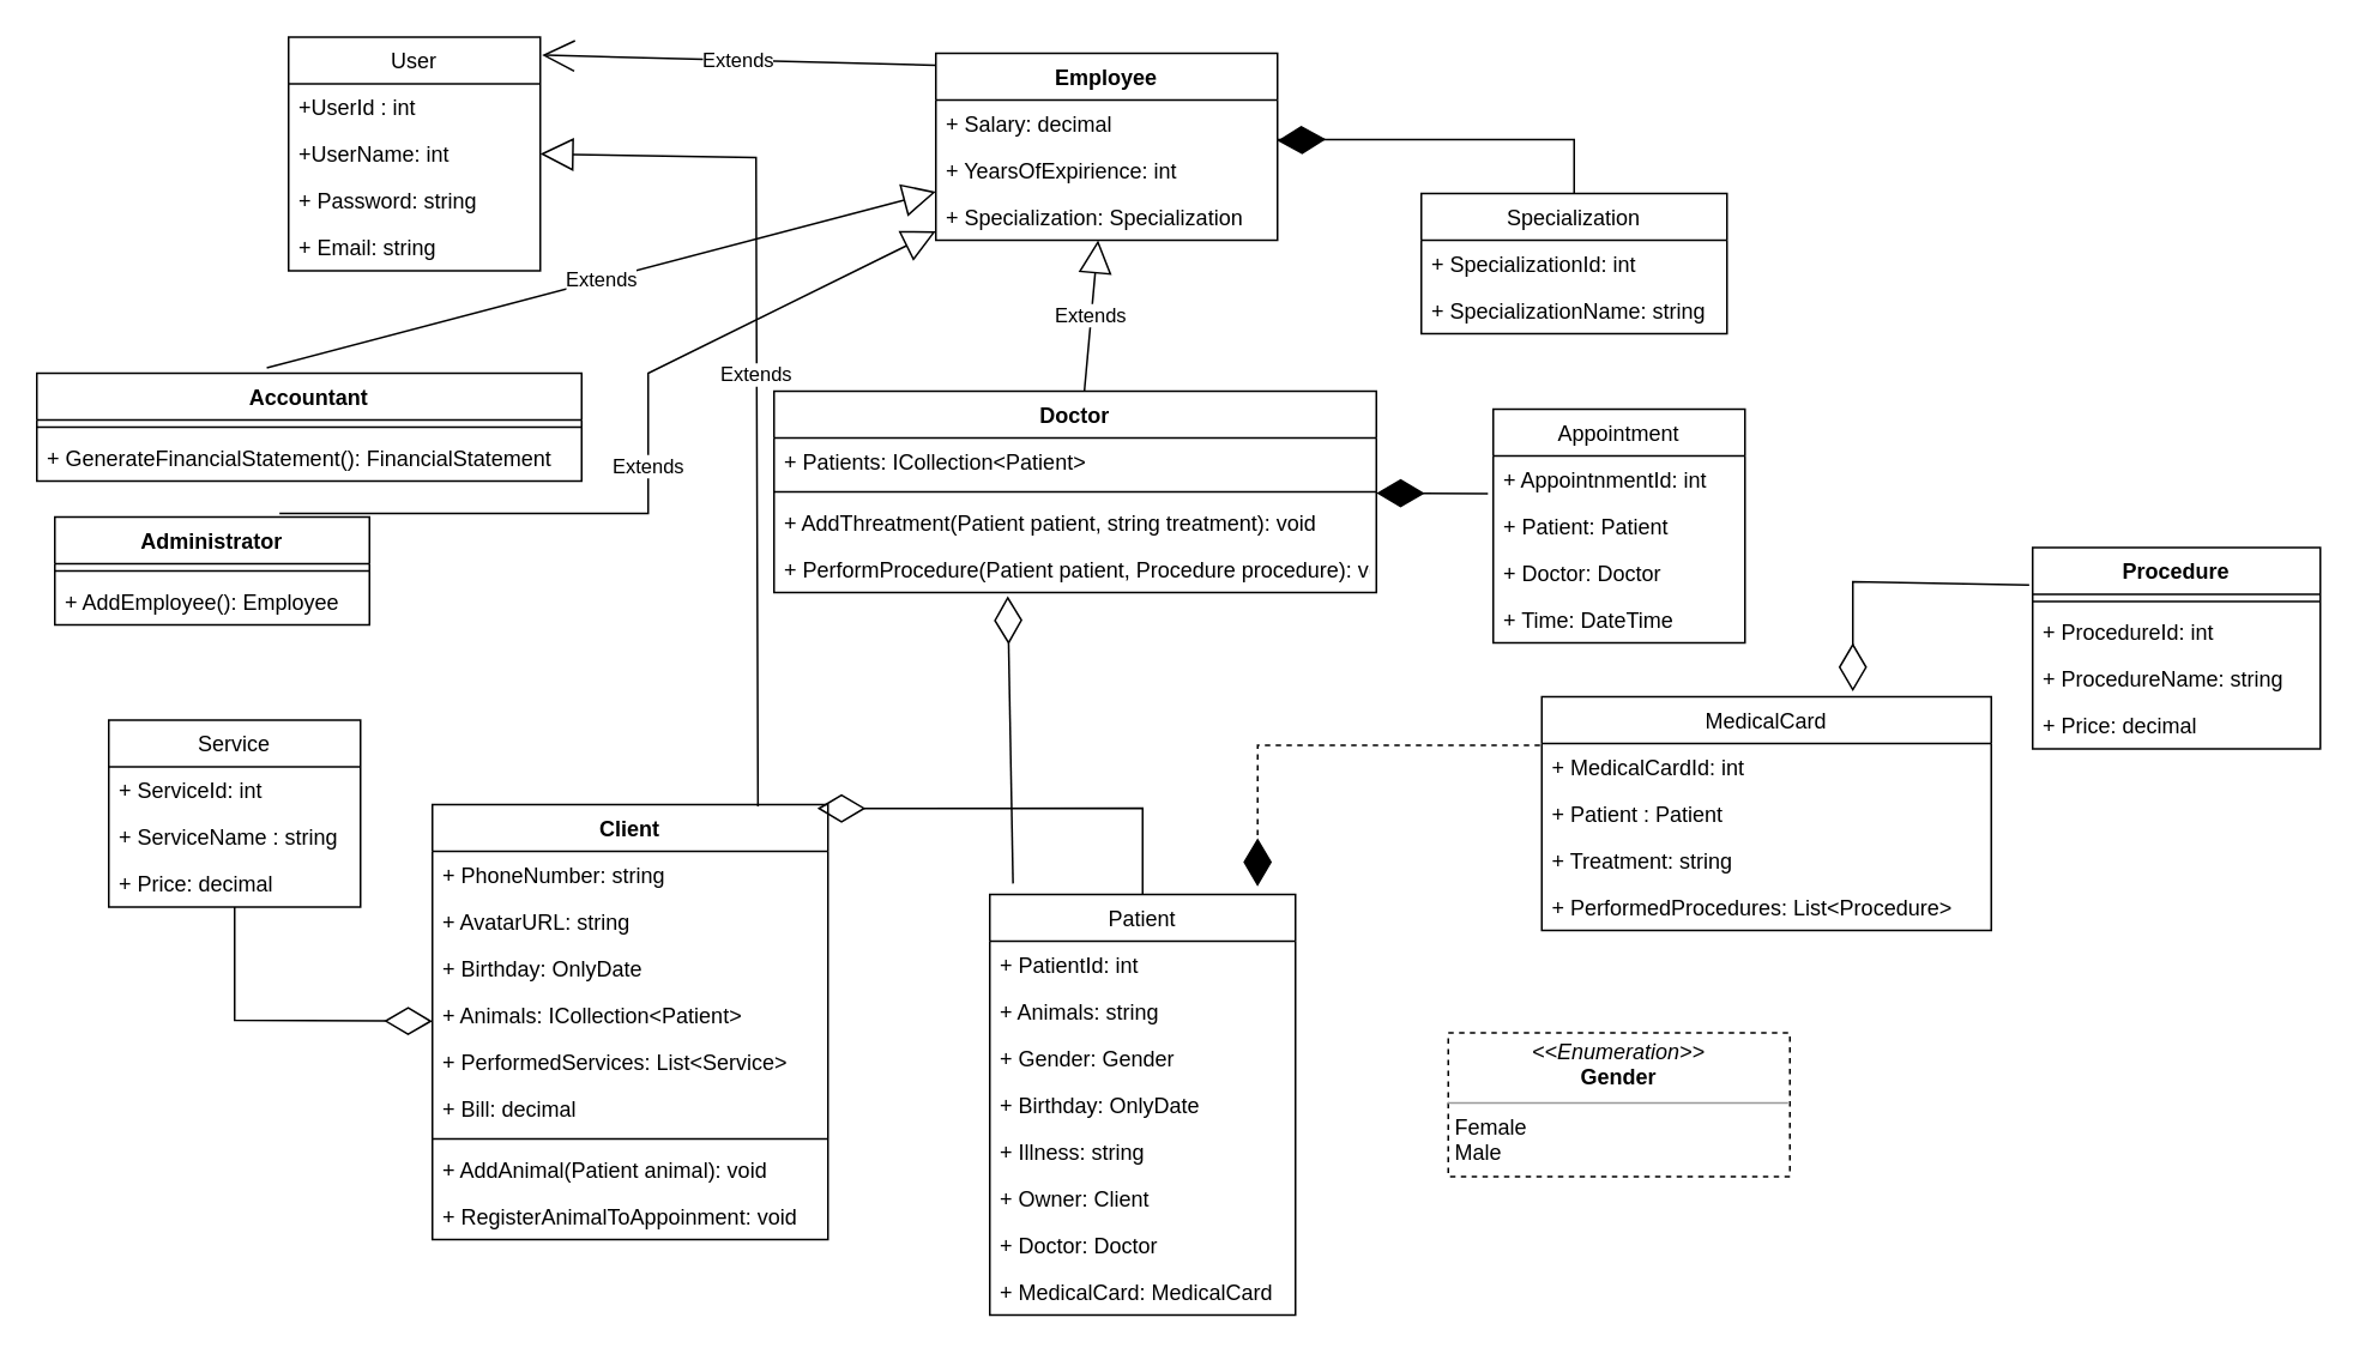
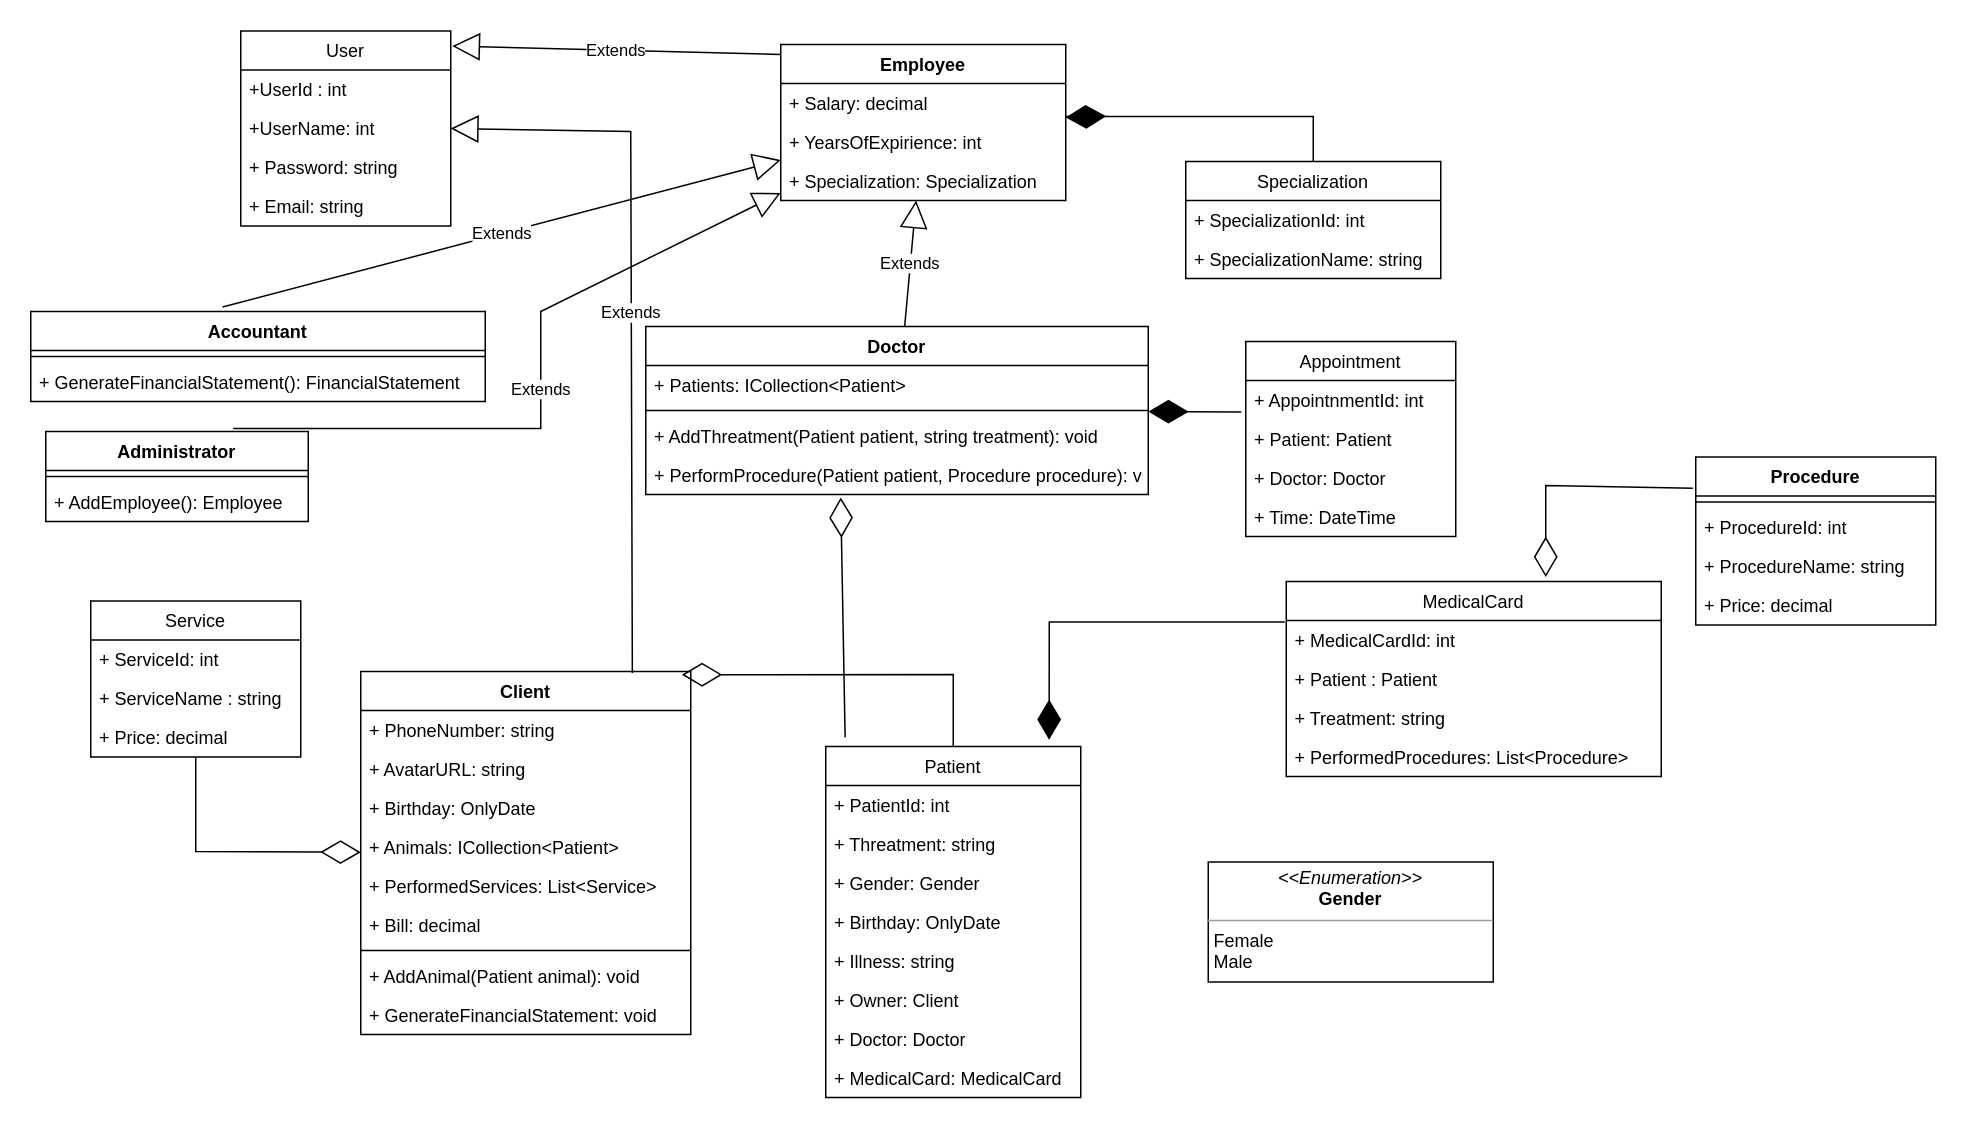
- <mxCell id="74" value="Extends" style="endArrow=open;endSize=16;endFill=0;html=1;rounded=0;entryX=1.007;entryY=0.077;entryDx=0;entryDy=0;entryPerimeter=0;exitX=0;exitY=0.064;exitDx=0;exitDy=0;exitPerimeter=0;" edge="1" parent="1" source="24" target="69"><mxGeometry width="160" relative="1" as="geometry"><mxPoint x="440" y="30" as="sourcePoint" /><mxPoint x="500" y="327" as="targetPoint" /></mxGeometry></mxCell>
+ <mxCell id="74" value="Extends" style="endArrow=block;endSize=16;endFill=0;html=1;rounded=0;entryX=1.007;entryY=0.077;entryDx=0;entryDy=0;entryPerimeter=0;exitX=0;exitY=0.064;exitDx=0;exitDy=0;exitPerimeter=0;" edge="1" parent="1" source="24" target="69"><mxGeometry width="160" relative="1" as="geometry"><mxPoint x="440" y="30" as="sourcePoint" /><mxPoint x="500" y="327" as="targetPoint" /></mxGeometry></mxCell>
- <mxCell id="49" value="" style="endArrow=diamondThin;endFill=1;endSize=24;html=1;rounded=0;entryX=0.876;entryY=-0.019;entryDx=0;entryDy=0;entryPerimeter=0;exitX=-0.004;exitY=0.038;exitDx=0;exitDy=0;exitPerimeter=0;dashed=1;" edge="1" parent="1" source="35" target="12"><mxGeometry width="160" relative="1" as="geometry"><mxPoint x="610" y="627" as="sourcePoint" /><mxPoint x="770" y="627" as="targetPoint" /><Array as="points"><mxPoint x="699" y="414" /></Array></mxGeometry></mxCell>
+ <mxCell id="49" value="" style="endArrow=diamondThin;endFill=1;endSize=24;html=1;rounded=0;entryX=0.876;entryY=-0.019;entryDx=0;entryDy=0;entryPerimeter=0;exitX=-0.004;exitY=0.038;exitDx=0;exitDy=0;exitPerimeter=0;" edge="1" parent="1" source="35" target="12"><mxGeometry width="160" relative="1" as="geometry"><mxPoint x="610" y="627" as="sourcePoint" /><mxPoint x="770" y="627" as="targetPoint" /><Array as="points"><mxPoint x="699" y="414" /></Array></mxGeometry></mxCell>
- <mxCell id="14" value="+ Animals: string" style="text;strokeColor=none;fillColor=none;align=left;verticalAlign=top;spacingLeft=4;spacingRight=4;overflow=hidden;rotatable=0;points=[[0,0.5],[1,0.5]];portConstraint=eastwest;" vertex="1" parent="12"><mxGeometry y="52" width="170" height="26" as="geometry" /></mxCell>
+ <mxCell id="14" value="+ Threatment: string" style="text;strokeColor=none;fillColor=none;align=left;verticalAlign=top;spacingLeft=4;spacingRight=4;overflow=hidden;rotatable=0;points=[[0,0.5],[1,0.5]];portConstraint=eastwest;" vertex="1" parent="12"><mxGeometry y="52" width="170" height="26" as="geometry" /></mxCell>
- <mxCell id="61" value="&lt;p style=&quot;margin: 0px ; margin-top: 4px ; text-align: center&quot;&gt;&lt;i&gt;&amp;lt;&amp;lt;Enumeration&amp;gt;&amp;gt;&lt;/i&gt;&lt;br&gt;&lt;b&gt;Gender&lt;/b&gt;&lt;br&gt;&lt;/p&gt;&lt;hr size=&quot;1&quot;&gt;&lt;p style=&quot;margin: 0px ; margin-left: 4px&quot;&gt;Female&lt;/p&gt;&lt;p style=&quot;margin: 0px ; margin-left: 4px&quot;&gt;Male&lt;br&gt;&lt;/p&gt;&lt;hr size=&quot;1&quot;&gt;&lt;p style=&quot;margin: 0px ; margin-left: 4px&quot;&gt;&lt;br&gt;&lt;/p&gt;" style="verticalAlign=top;align=left;overflow=fill;fontSize=12;fontFamily=Helvetica;html=1;dashed=1;" vertex="1" parent="1"><mxGeometry x="805" y="574" width="190" height="80" as="geometry" /></mxCell>
+ <mxCell id="61" value="&lt;p style=&quot;margin: 0px ; margin-top: 4px ; text-align: center&quot;&gt;&lt;i&gt;&amp;lt;&amp;lt;Enumeration&amp;gt;&amp;gt;&lt;/i&gt;&lt;br&gt;&lt;b&gt;Gender&lt;/b&gt;&lt;br&gt;&lt;/p&gt;&lt;hr size=&quot;1&quot;&gt;&lt;p style=&quot;margin: 0px ; margin-left: 4px&quot;&gt;Female&lt;/p&gt;&lt;p style=&quot;margin: 0px ; margin-left: 4px&quot;&gt;Male&lt;br&gt;&lt;/p&gt;&lt;hr size=&quot;1&quot;&gt;&lt;p style=&quot;margin: 0px ; margin-left: 4px&quot;&gt;&lt;br&gt;&lt;/p&gt;" style="verticalAlign=top;align=left;overflow=fill;fontSize=12;fontFamily=Helvetica;html=1;" vertex="1" parent="1"><mxGeometry x="805" y="574" width="190" height="80" as="geometry" /></mxCell>
- <mxCell id="11" value="+ RegisterAnimalToAppoinment: void&#10;" style="text;strokeColor=none;fillColor=none;align=left;verticalAlign=top;spacingLeft=4;spacingRight=4;overflow=hidden;rotatable=0;points=[[0,0.5],[1,0.5]];portConstraint=eastwest;" vertex="1" parent="2"><mxGeometry y="216" width="220" height="26" as="geometry" /></mxCell>
+ <mxCell id="11" value="+ GenerateFinancialStatement: void&#10;" style="text;strokeColor=none;fillColor=none;align=left;verticalAlign=top;spacingLeft=4;spacingRight=4;overflow=hidden;rotatable=0;points=[[0,0.5],[1,0.5]];portConstraint=eastwest;" vertex="1" parent="2"><mxGeometry y="216" width="220" height="26" as="geometry" /></mxCell>
